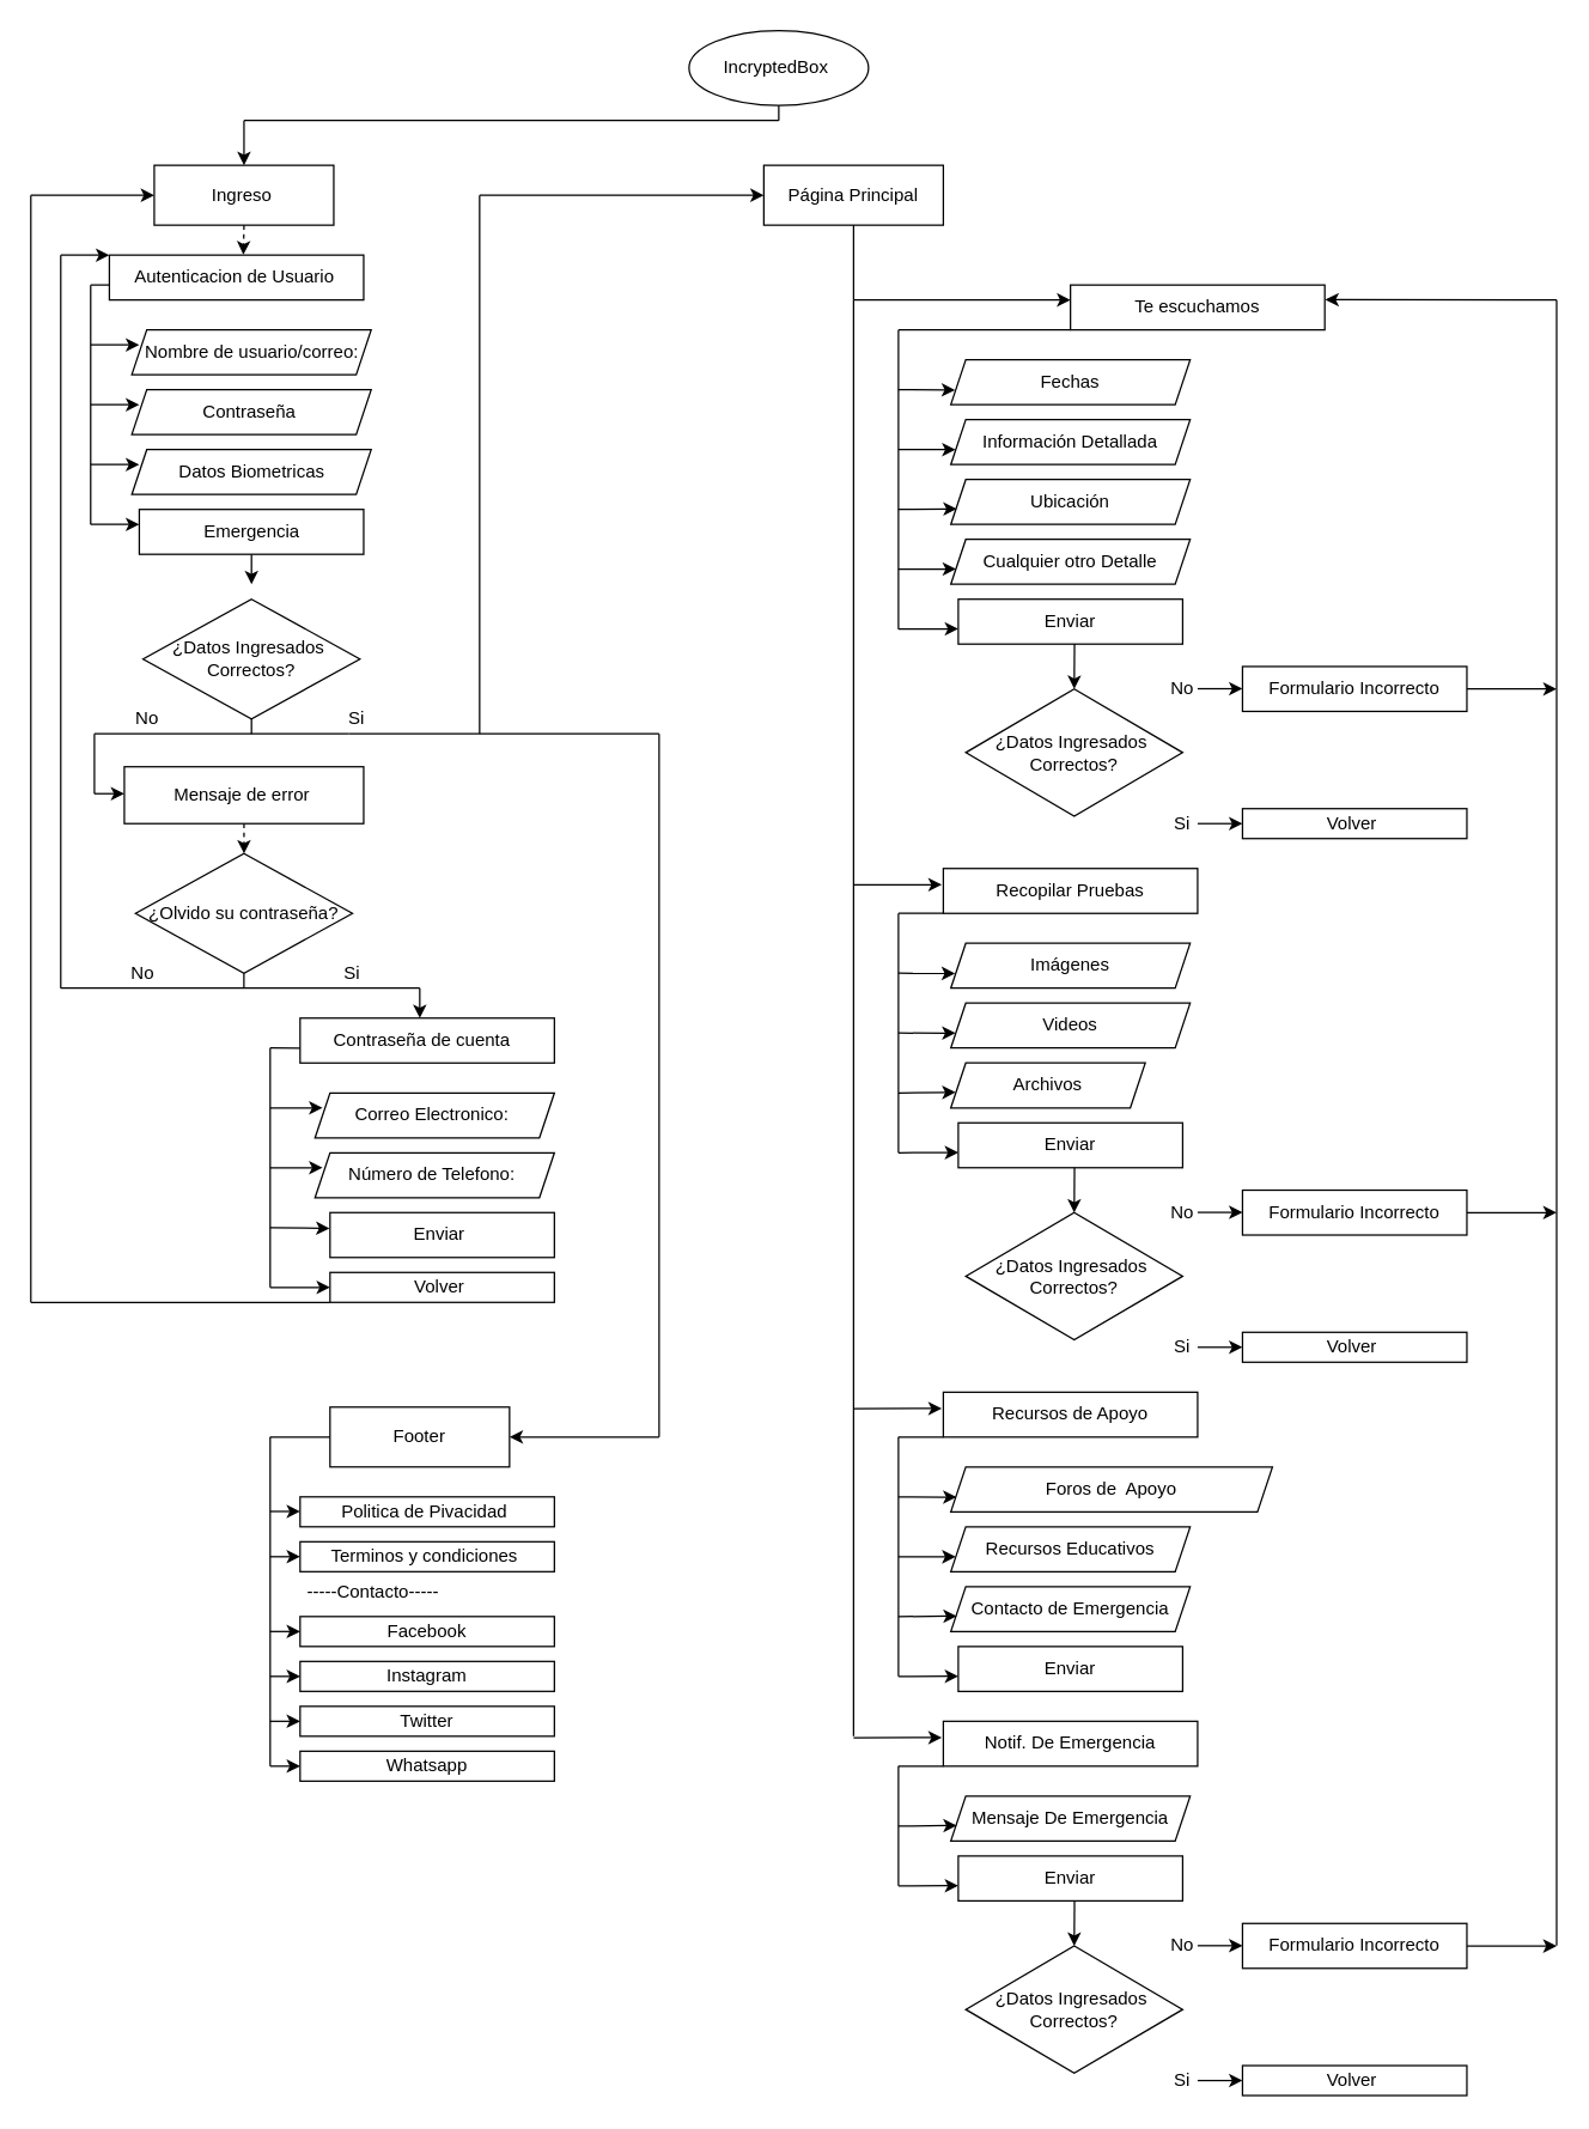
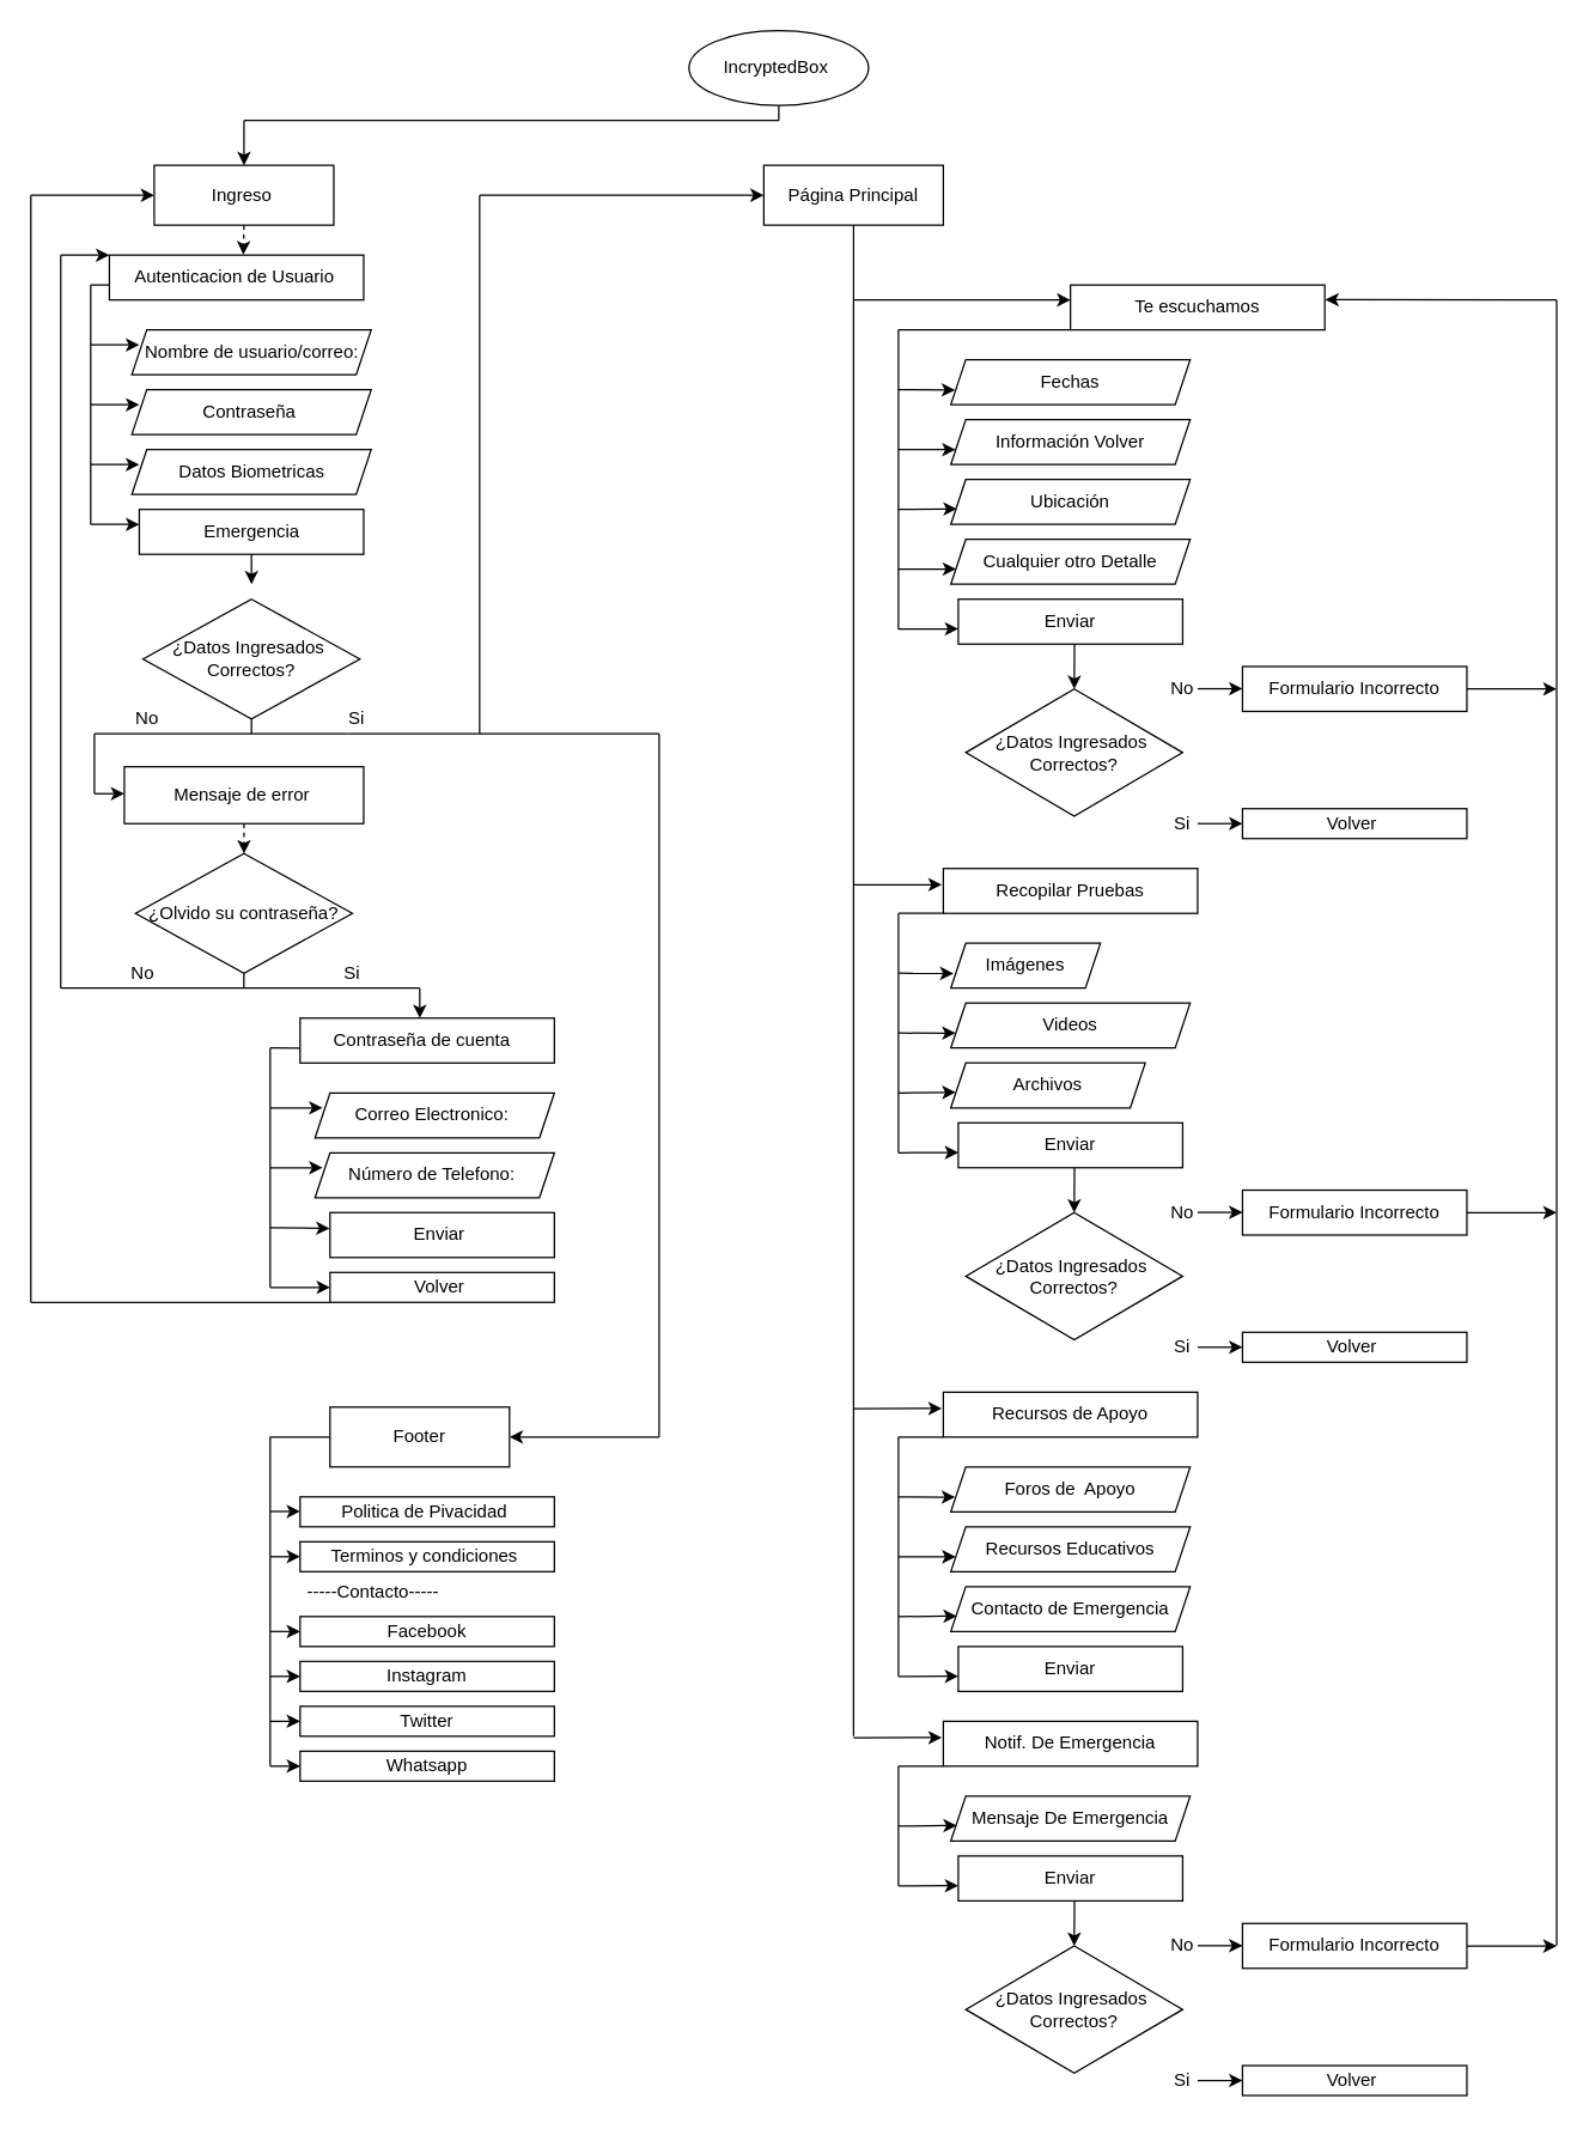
- <mxCell id="59" value="Información Detallada" style="shape=parallelogram;perimeter=parallelogramPerimeter;whiteSpace=wrap;html=1;fixedSize=1;size=10;" vertex="1" parent="1"><mxGeometry x="635" y="280" width="160" height="30" as="geometry" /></mxCell>
+ <mxCell id="59" value="Información Volver" style="shape=parallelogram;perimeter=parallelogramPerimeter;whiteSpace=wrap;html=1;fixedSize=1;size=10;" vertex="1" parent="1"><mxGeometry x="635" y="280" width="160" height="30" as="geometry" /></mxCell>
- <mxCell id="82" value="Imágenes" style="shape=parallelogram;perimeter=parallelogramPerimeter;whiteSpace=wrap;html=1;fixedSize=1;size=10;" vertex="1" parent="1"><mxGeometry x="635" y="630" width="160" height="30" as="geometry" /></mxCell>
+ <mxCell id="82" value="Imágenes" style="shape=parallelogram;perimeter=parallelogramPerimeter;whiteSpace=wrap;html=1;fixedSize=1;size=10;" vertex="1" parent="1"><mxGeometry x="635" y="630" width="100" height="30" as="geometry" /></mxCell>
- <mxCell id="103" value="Foros de&amp;nbsp; Apoyo" style="shape=parallelogram;perimeter=parallelogramPerimeter;whiteSpace=wrap;html=1;fixedSize=1;size=10;" vertex="1" parent="1"><mxGeometry x="635" y="980.04" width="215" height="30" as="geometry" /></mxCell>
+ <mxCell id="103" value="Foros de&amp;nbsp; Apoyo" style="shape=parallelogram;perimeter=parallelogramPerimeter;whiteSpace=wrap;html=1;fixedSize=1;size=10;" vertex="1" parent="1"><mxGeometry x="635" y="980.04" width="160" height="30" as="geometry" /></mxCell>
